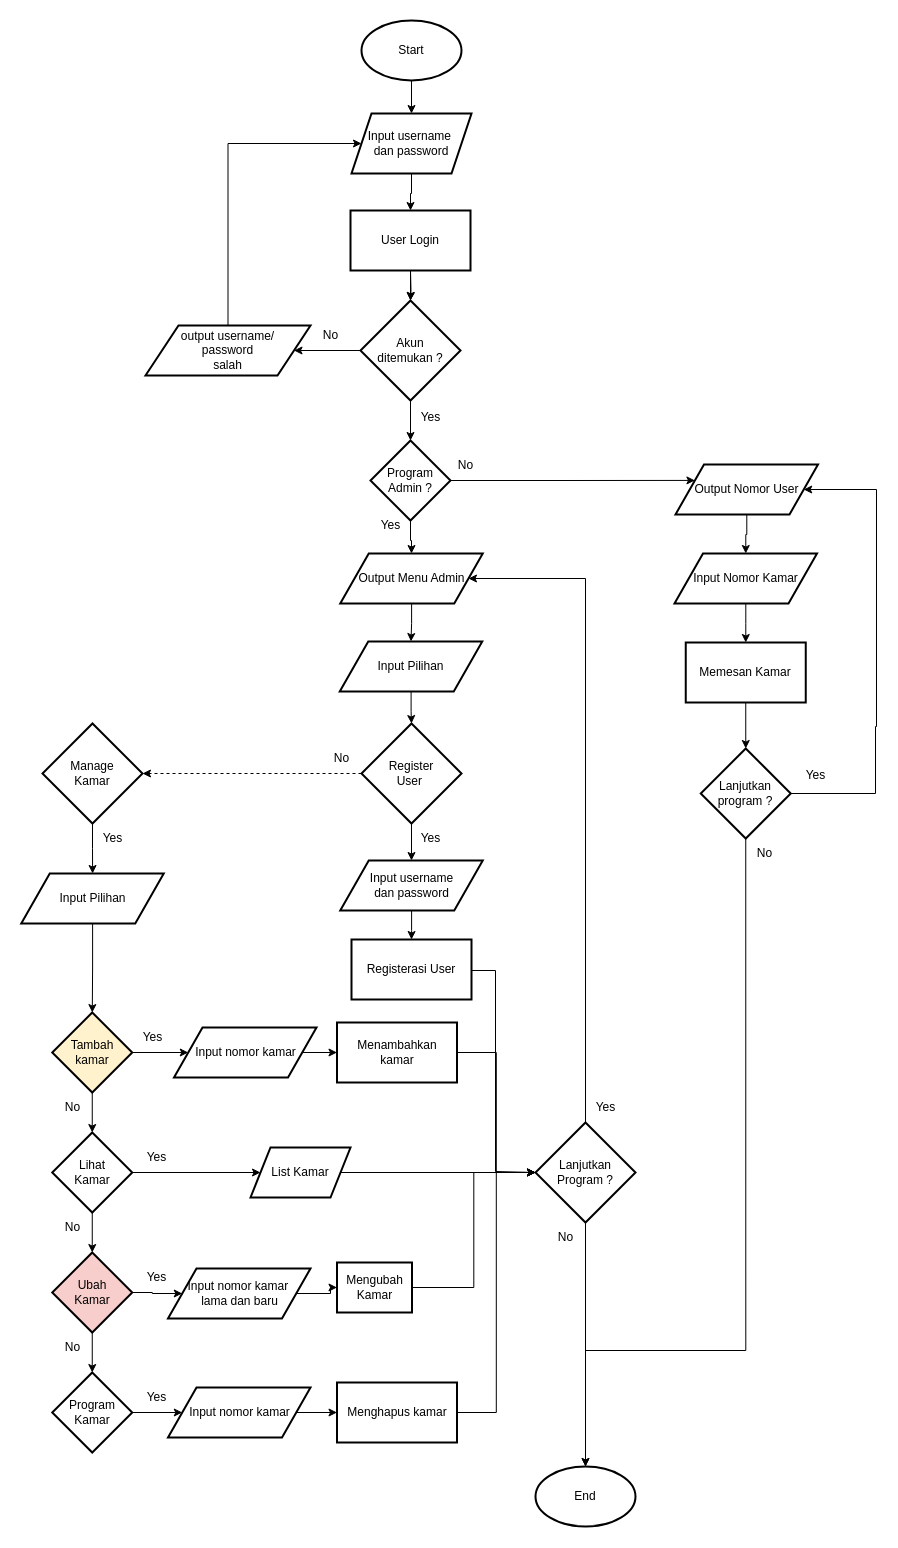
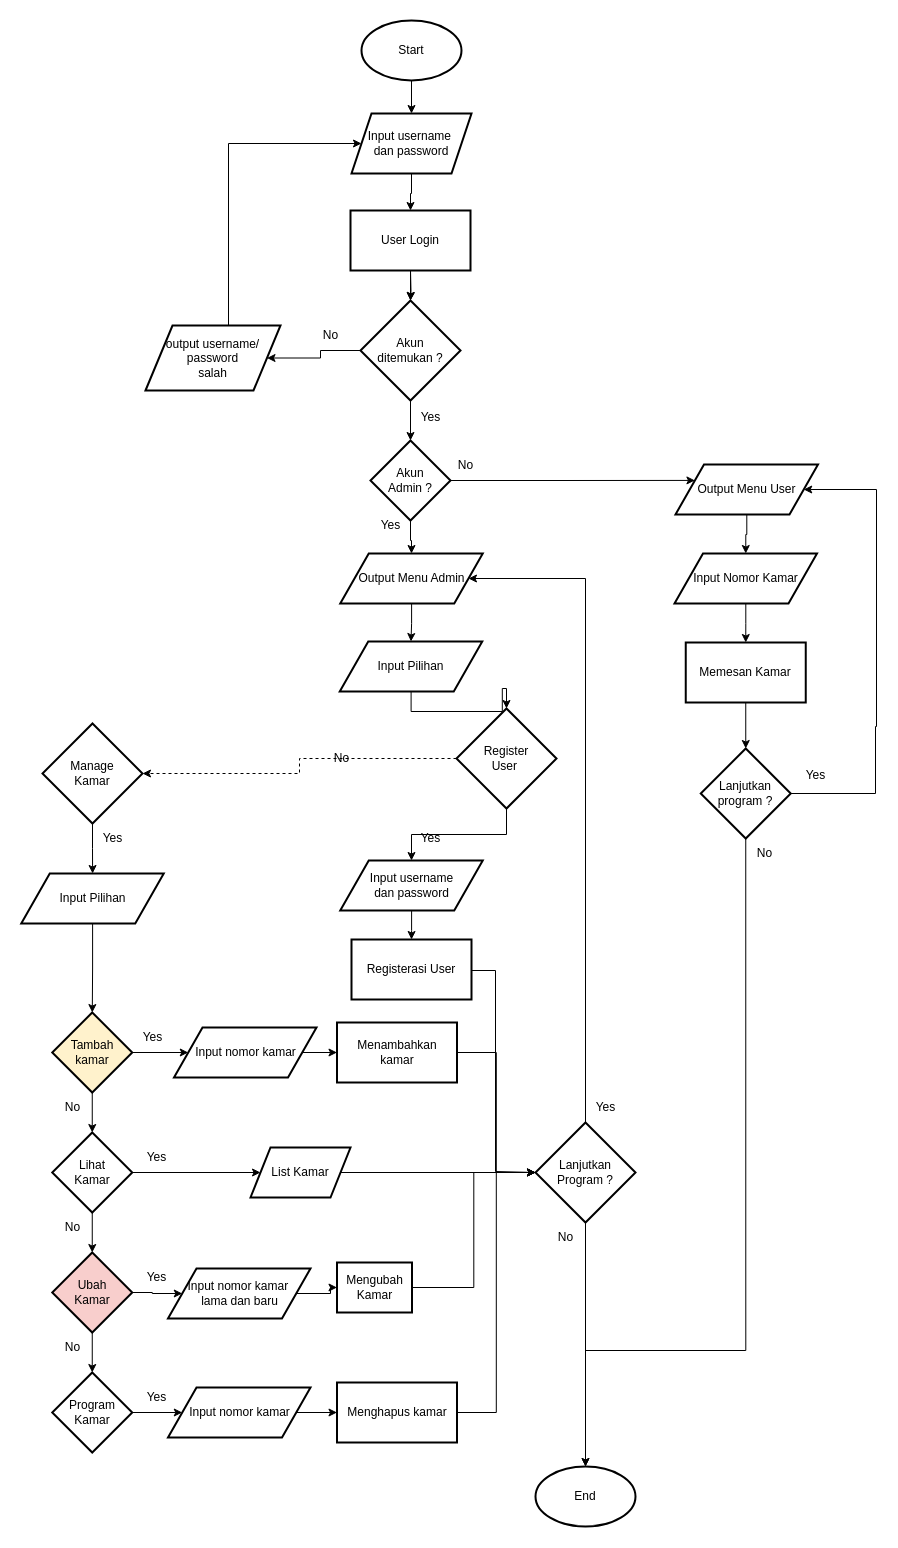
- <mxCell id="13" value="output username/&lt;div&gt;password&lt;div&gt;salah&lt;/div&gt;&lt;/div&gt;" style="shape=parallelogram;perimeter=parallelogramPerimeter;whiteSpace=wrap;html=1;dashed=0;shadow=0;fontStyle=0;labelBorderColor=none;labelBackgroundColor=none;strokeColor=default;strokeWidth=2;align=center;verticalAlign=middle;fontFamily=Helvetica;fontSize=12;fontColor=default;fillColor=default;" parent="1" vertex="1"><mxGeometry x="145" y="325" width="165" height="50" as="geometry" /></mxCell>
+ <mxCell id="13" value="output username/&lt;div&gt;password&lt;div&gt;salah&lt;/div&gt;&lt;/div&gt;" style="shape=parallelogram;perimeter=parallelogramPerimeter;whiteSpace=wrap;html=1;dashed=0;shadow=0;fontStyle=0;labelBorderColor=none;labelBackgroundColor=none;strokeColor=default;strokeWidth=2;align=center;verticalAlign=middle;fontFamily=Helvetica;fontSize=12;fontColor=default;fillColor=default;" parent="1" vertex="1"><mxGeometry x="145" y="325" width="135" height="65" as="geometry" /></mxCell>
- <mxCell id="16" value="Program&lt;div&gt;Admin ?&lt;/div&gt;" style="rhombus;whiteSpace=wrap;html=1;strokeWidth=2;" parent="1" vertex="1"><mxGeometry x="370" y="440" width="80" height="80" as="geometry" /></mxCell>
+ <mxCell id="16" value="Akun&lt;div&gt;Admin ?&lt;/div&gt;" style="rhombus;whiteSpace=wrap;html=1;strokeWidth=2;" parent="1" vertex="1"><mxGeometry x="370" y="440" width="80" height="80" as="geometry" /></mxCell>
- <mxCell id="23" value="Output Nomor User" style="shape=parallelogram;perimeter=parallelogramPerimeter;whiteSpace=wrap;html=1;dashed=0;strokeColor=default;strokeWidth=2;align=center;verticalAlign=middle;fontFamily=Helvetica;fontSize=12;fontColor=default;fillColor=default;" parent="1" vertex="1"><mxGeometry x="675" y="464" width="142.5" height="50" as="geometry" /></mxCell>
+ <mxCell id="23" value="Output Menu User" style="shape=parallelogram;perimeter=parallelogramPerimeter;whiteSpace=wrap;html=1;dashed=0;strokeColor=default;strokeWidth=2;align=center;verticalAlign=middle;fontFamily=Helvetica;fontSize=12;fontColor=default;fillColor=default;" parent="1" vertex="1"><mxGeometry x="675" y="464" width="142.5" height="50" as="geometry" /></mxCell>
- <mxCell id="26" value="Register&lt;div&gt;User&amp;nbsp;&lt;/div&gt;" style="strokeWidth=2;html=1;shape=mxgraph.flowchart.decision;whiteSpace=wrap;" parent="1" vertex="1"><mxGeometry x="361" y="723" width="100" height="100" as="geometry" /></mxCell>
+ <mxCell id="26" value="Register&lt;div&gt;User&amp;nbsp;&lt;/div&gt;" style="strokeWidth=2;html=1;shape=mxgraph.flowchart.decision;whiteSpace=wrap;" parent="1" vertex="1"><mxGeometry x="456" y="708" width="100" height="100" as="geometry" /></mxCell>
